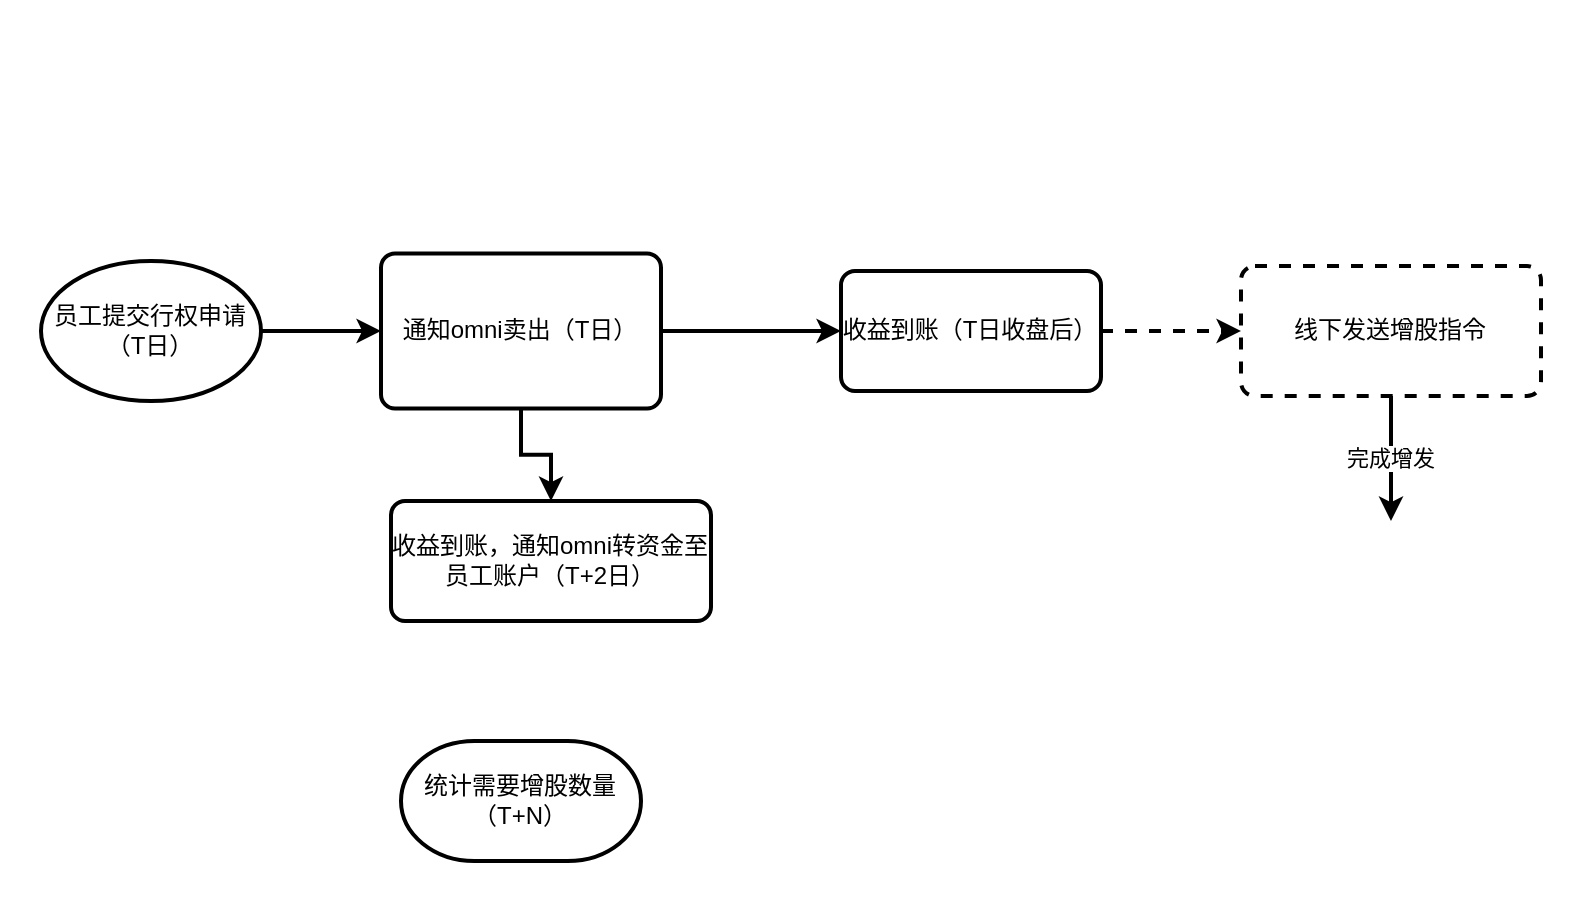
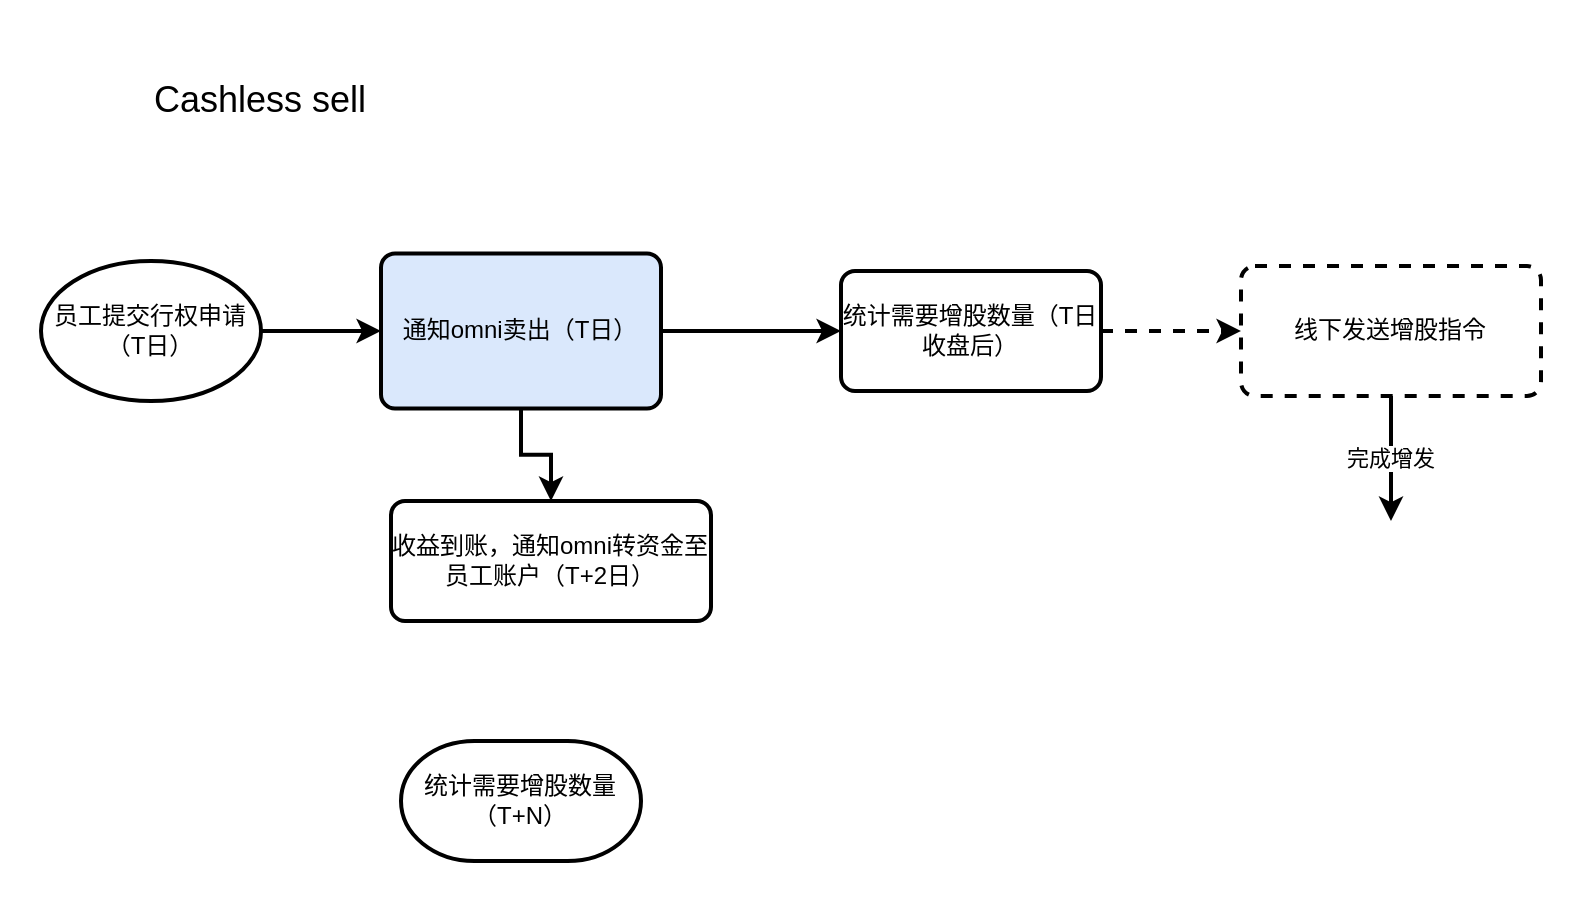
+ <mxCell id="2" value="&lt;font style=&quot;font-size: 18px&quot;&gt;Cashless sell&lt;/font&gt;" style="rounded=1;whiteSpace=wrap;html=1;strokeColor=none;" parent="1" vertex="1"><mxGeometry x="20" y="20" width="220" height="60" as="geometry" /></mxCell>
- <mxCell id="7" value="通知omni卖出（T日）" style="rounded=1;whiteSpace=wrap;html=1;absoluteArcSize=1;arcSize=14;strokeWidth=2;" parent="1" vertex="1"><mxGeometry x="190" y="126.25" width="140" height="77.5" as="geometry" /></mxCell>
+ <mxCell id="7" value="通知omni卖出（T日）" style="rounded=1;whiteSpace=wrap;html=1;absoluteArcSize=1;arcSize=14;strokeWidth=2;fillColor=#dae8fc;" parent="1" vertex="1"><mxGeometry x="190" y="126.25" width="140" height="77.5" as="geometry" /></mxCell>
- <mxCell id="9" value="收益到账（T日收盘后）" style="rounded=1;whiteSpace=wrap;html=1;absoluteArcSize=1;arcSize=14;strokeWidth=2;" parent="1" vertex="1"><mxGeometry x="420" y="135" width="130" height="60" as="geometry" /></mxCell>
+ <mxCell id="9" value="统计需要增股数量（T日收盘后）" style="rounded=1;whiteSpace=wrap;html=1;absoluteArcSize=1;arcSize=14;strokeWidth=2;" parent="1" vertex="1"><mxGeometry x="420" y="135" width="130" height="60" as="geometry" /></mxCell>
